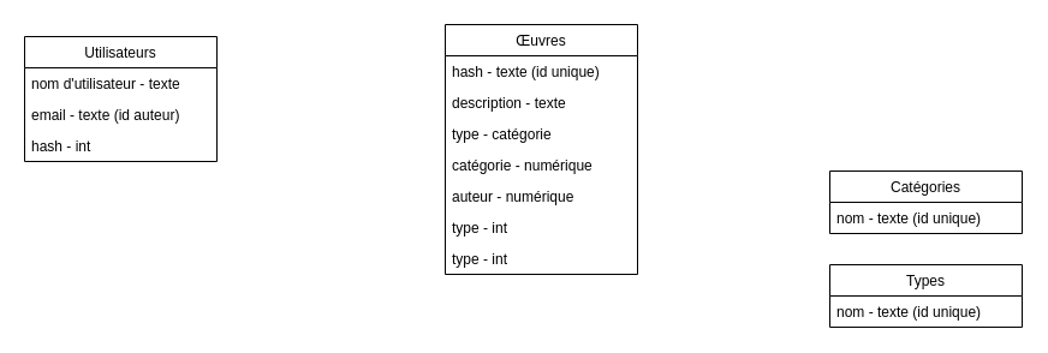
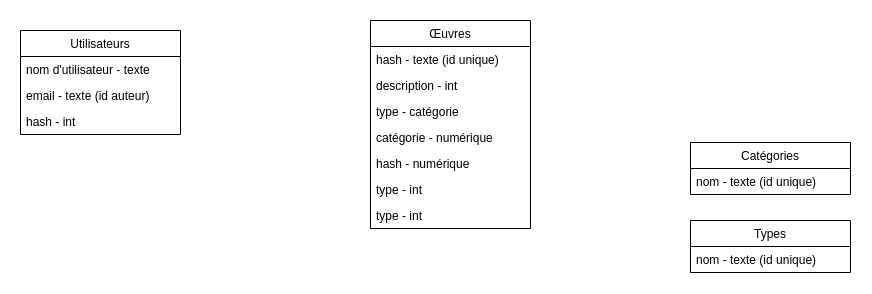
- <mxCell id="4" value="description - texte" style="text;strokeColor=none;fillColor=none;align=left;verticalAlign=top;spacingLeft=4;spacingRight=4;overflow=hidden;rotatable=0;points=[[0,0.5],[1,0.5]];portConstraint=eastwest;" vertex="1" parent="2"><mxGeometry y="52" width="160" height="26" as="geometry" /></mxCell>
+ <mxCell id="4" value="description - int" style="text;strokeColor=none;fillColor=none;align=left;verticalAlign=top;spacingLeft=4;spacingRight=4;overflow=hidden;rotatable=0;points=[[0,0.5],[1,0.5]];portConstraint=eastwest;" vertex="1" parent="2"><mxGeometry y="52" width="160" height="26" as="geometry" /></mxCell>
- <mxCell id="7" value="auteur - numérique" style="text;strokeColor=none;fillColor=none;align=left;verticalAlign=top;spacingLeft=4;spacingRight=4;overflow=hidden;rotatable=0;points=[[0,0.5],[1,0.5]];portConstraint=eastwest;" vertex="1" parent="2"><mxGeometry y="130" width="160" height="26" as="geometry" /></mxCell>
+ <mxCell id="7" value="hash - numérique" style="text;strokeColor=none;fillColor=none;align=left;verticalAlign=top;spacingLeft=4;spacingRight=4;overflow=hidden;rotatable=0;points=[[0,0.5],[1,0.5]];portConstraint=eastwest;" vertex="1" parent="2"><mxGeometry y="130" width="160" height="26" as="geometry" /></mxCell>
